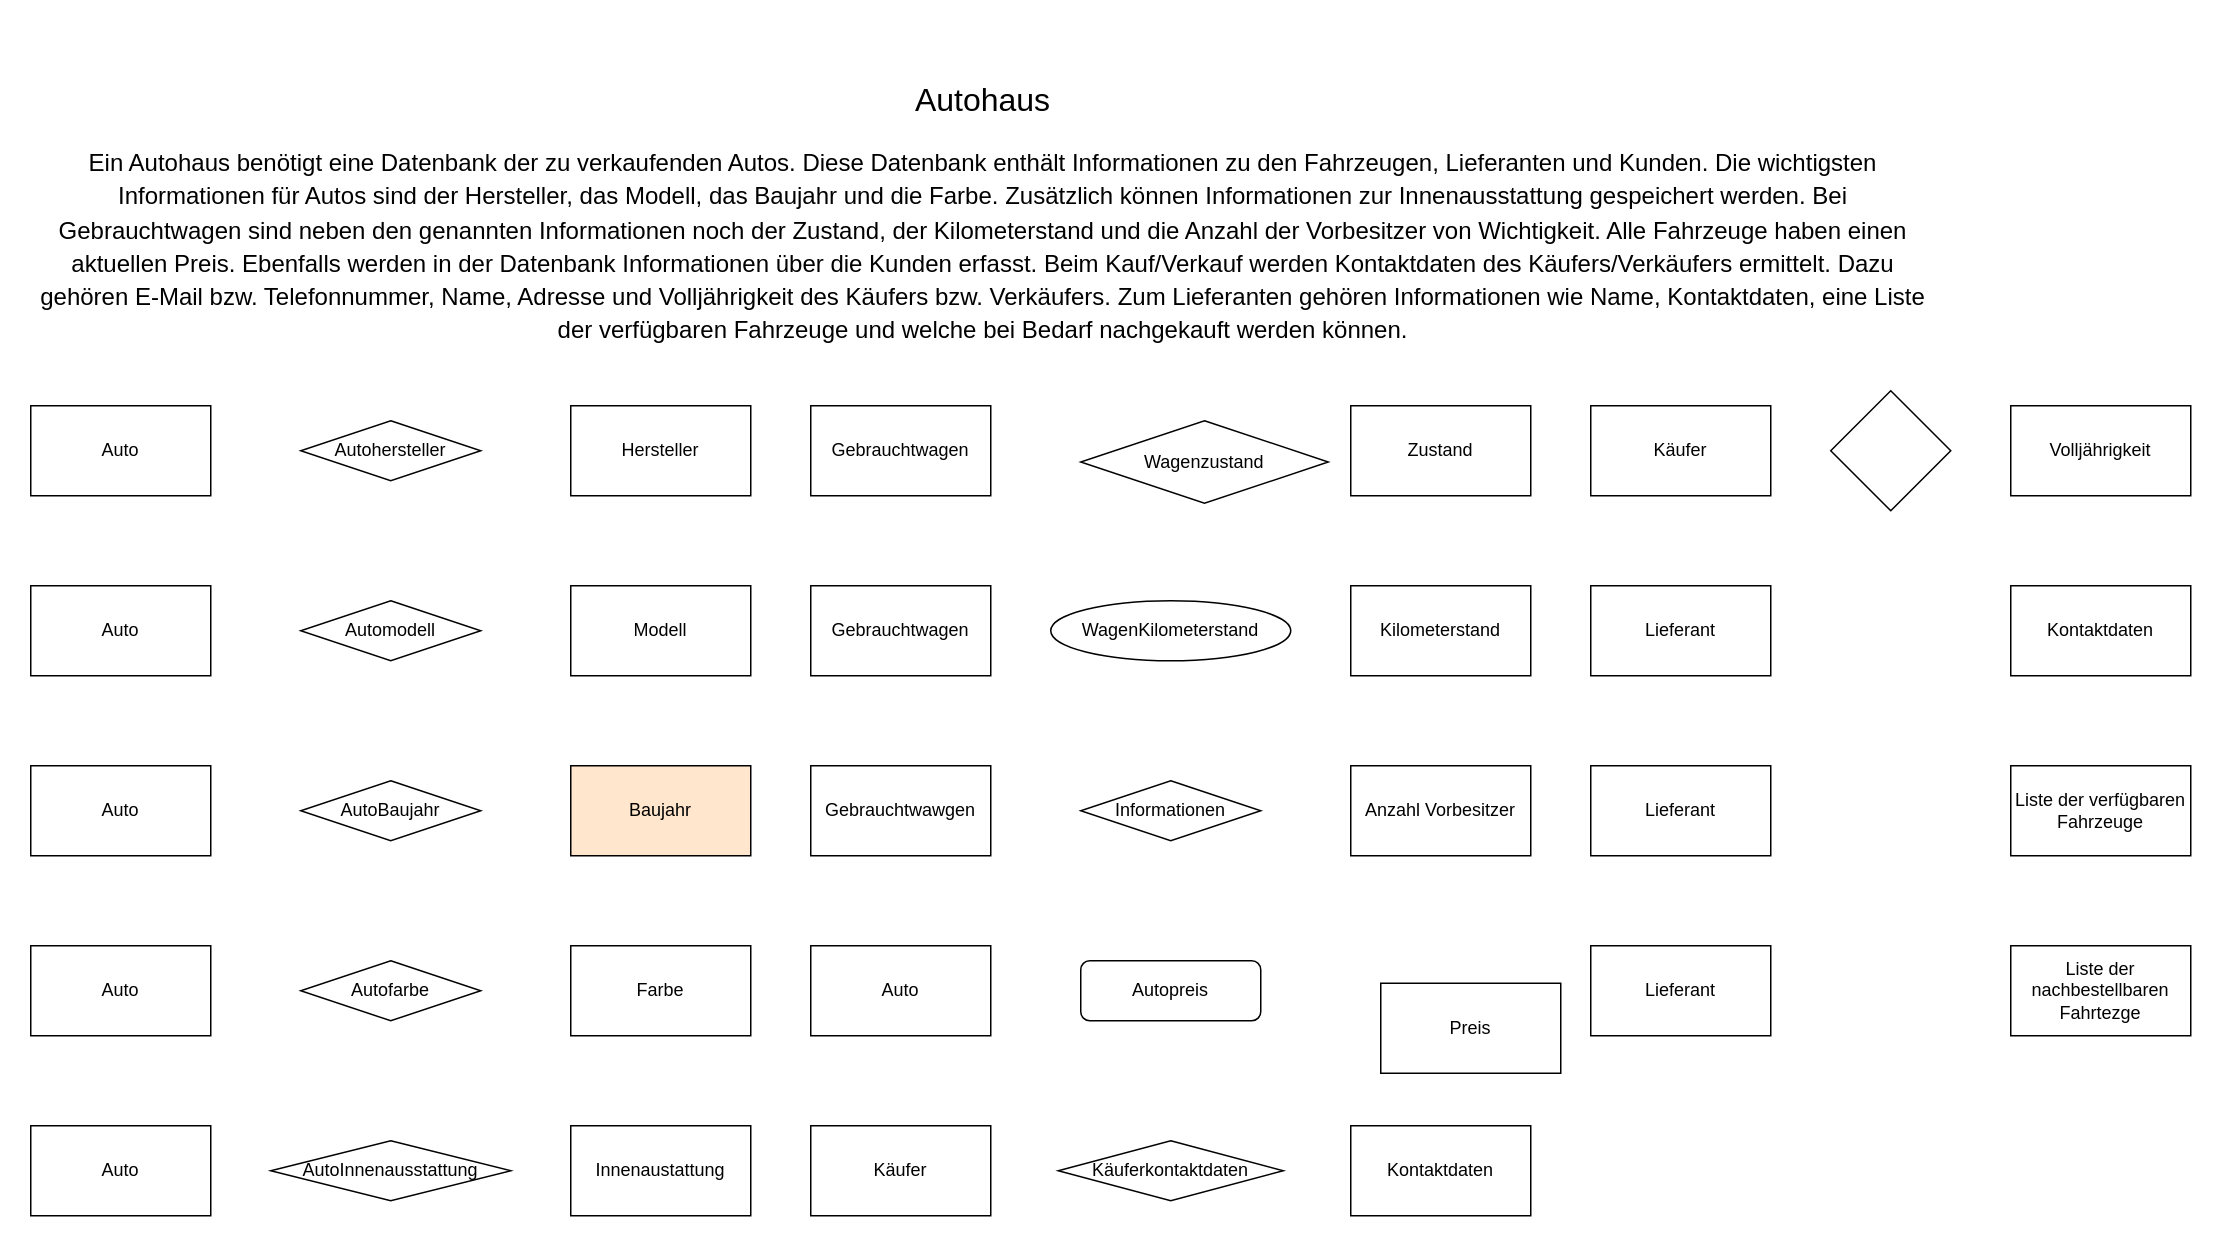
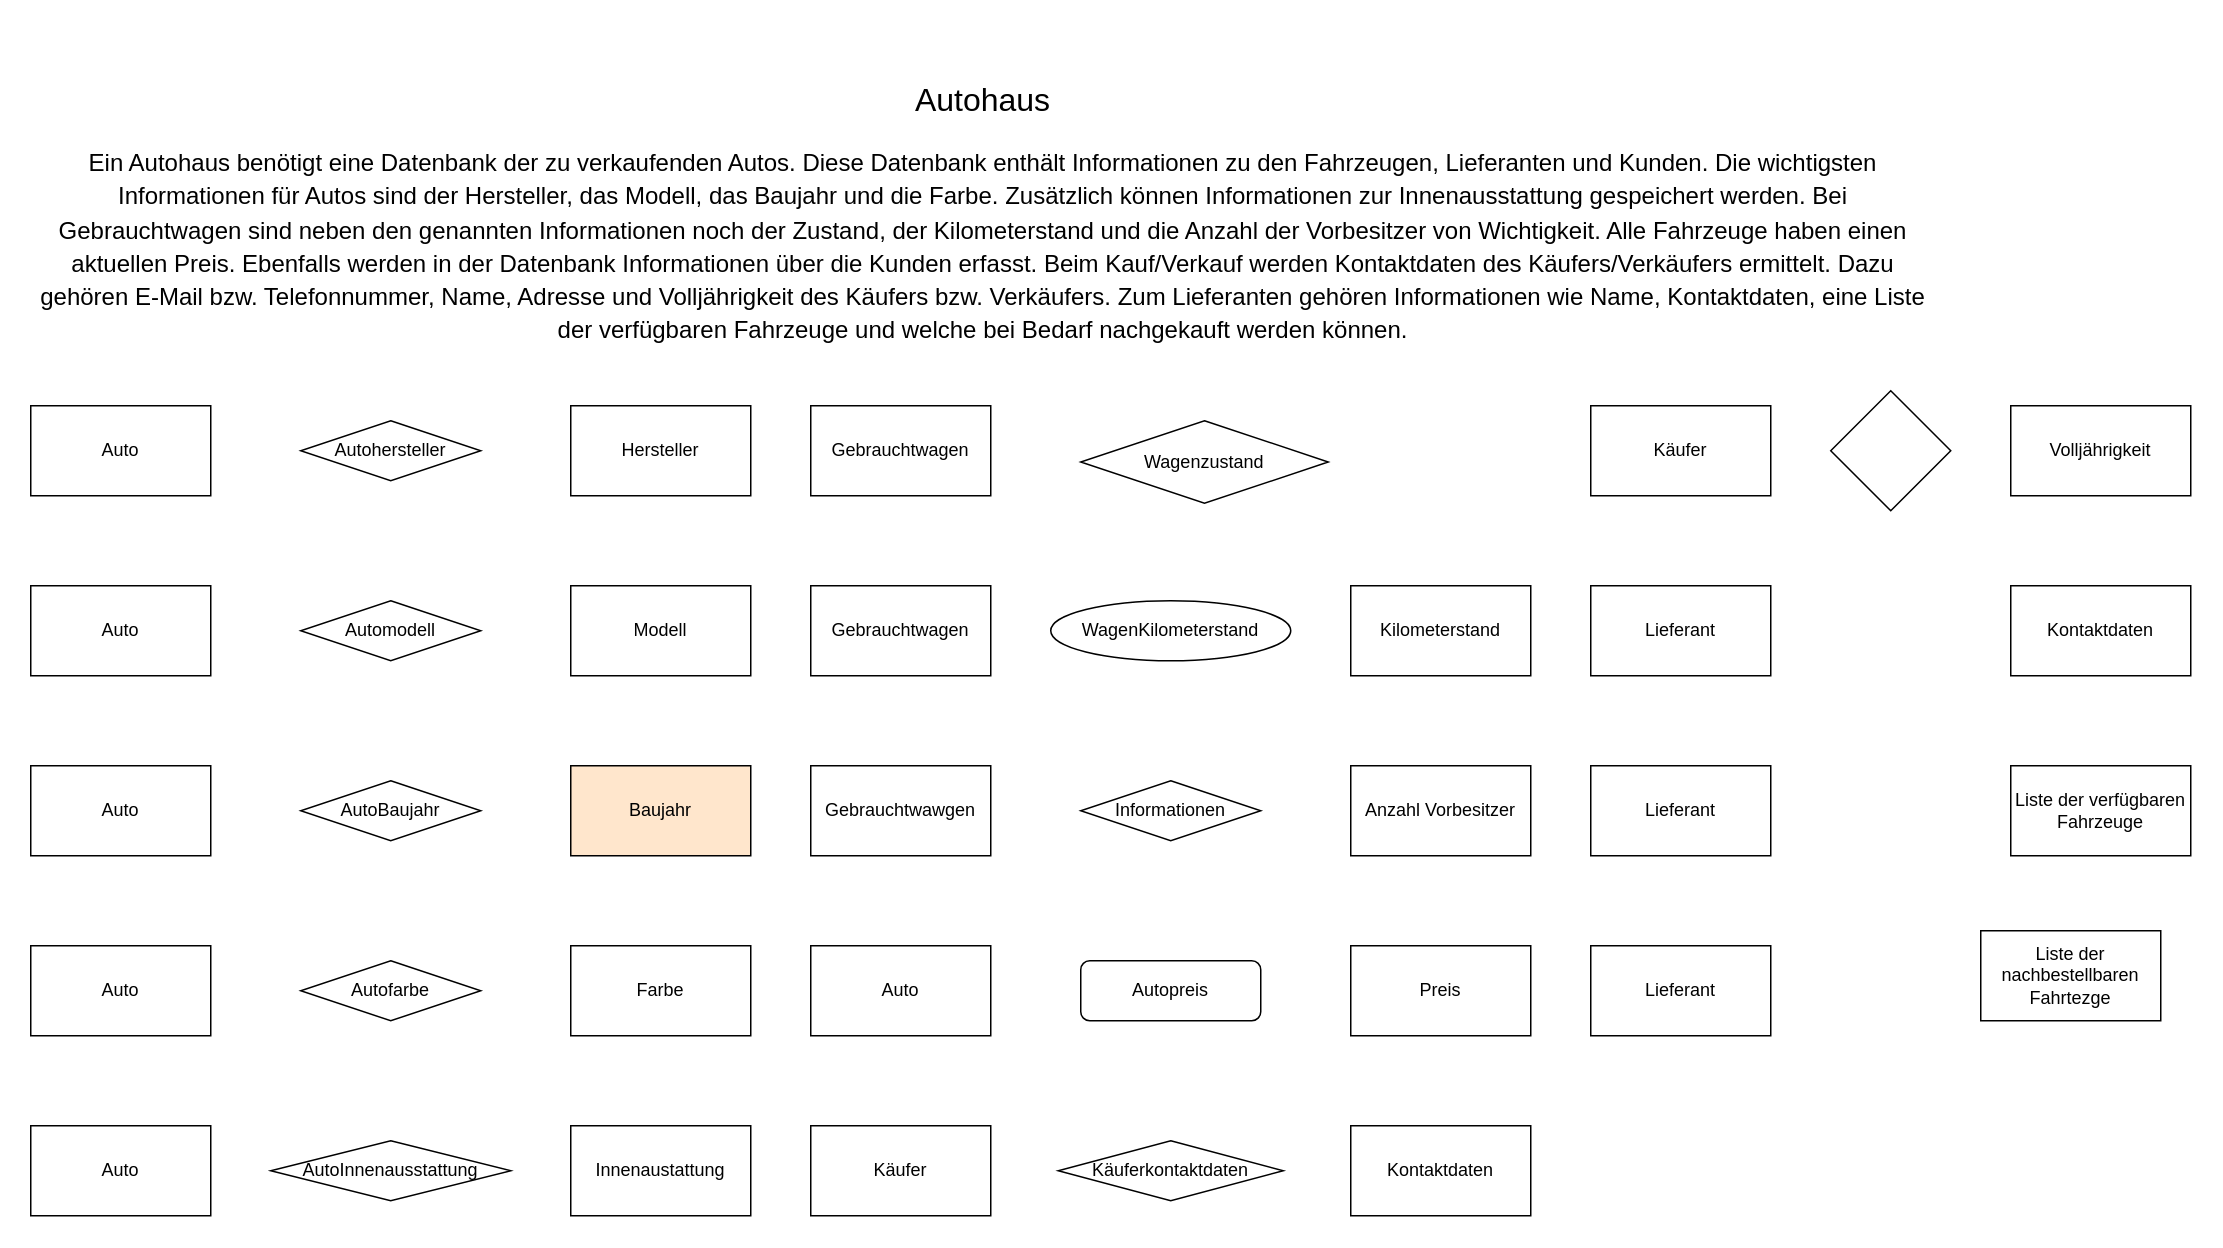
- <mxCell id="15" value="Zustand" style="rounded=0;whiteSpace=wrap;html=1;" vertex="1" parent="1"><mxGeometry x="900" y="270" width="120" height="60" as="geometry" /></mxCell>
- <mxCell id="30" value="Liste der nachbestellbaren Fahrtezge" style="rounded=0;whiteSpace=wrap;html=1;" vertex="1" parent="1"><mxGeometry x="1340" y="630" width="120" height="60" as="geometry" /></mxCell>
+ <mxCell id="30" value="Liste der nachbestellbaren Fahrtezge" style="rounded=0;whiteSpace=wrap;html=1;" vertex="1" parent="1"><mxGeometry x="1320" y="620" width="120" height="60" as="geometry" /></mxCell>
- <mxCell id="22" value="Preis" style="rounded=0;whiteSpace=wrap;html=1;" vertex="1" parent="1"><mxGeometry x="920" y="655" width="120" height="60" as="geometry" /></mxCell>
+ <mxCell id="22" value="Preis" style="rounded=0;whiteSpace=wrap;html=1;" vertex="1" parent="1"><mxGeometry x="900" y="630" width="120" height="60" as="geometry" /></mxCell>
